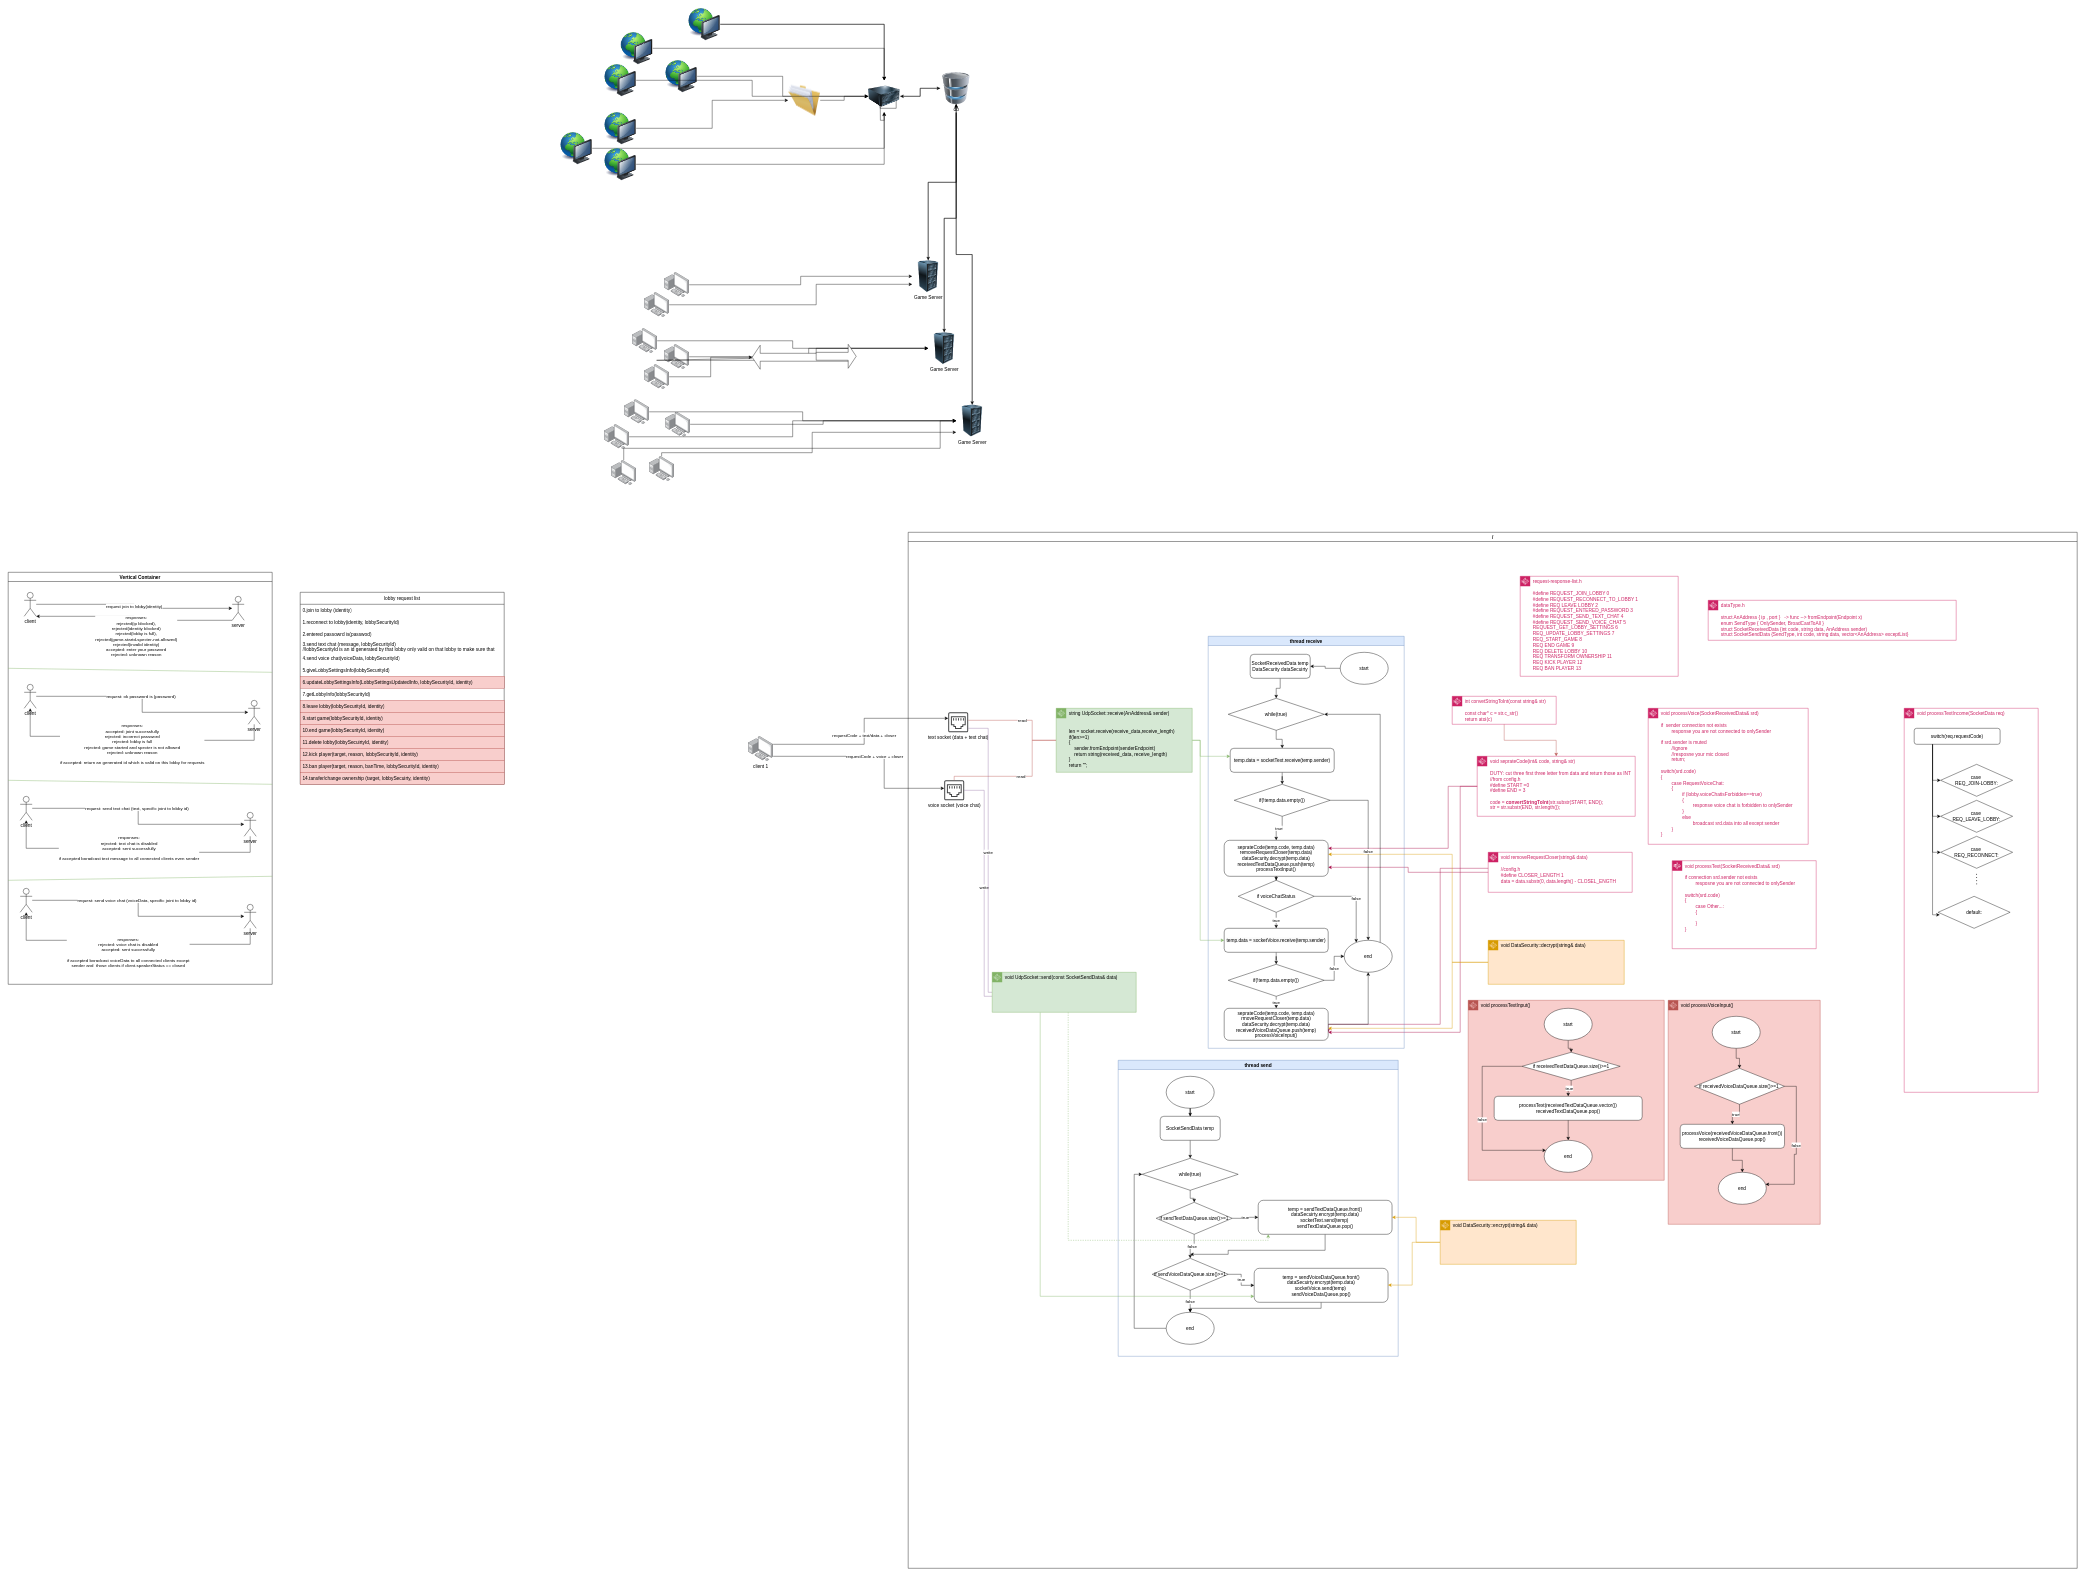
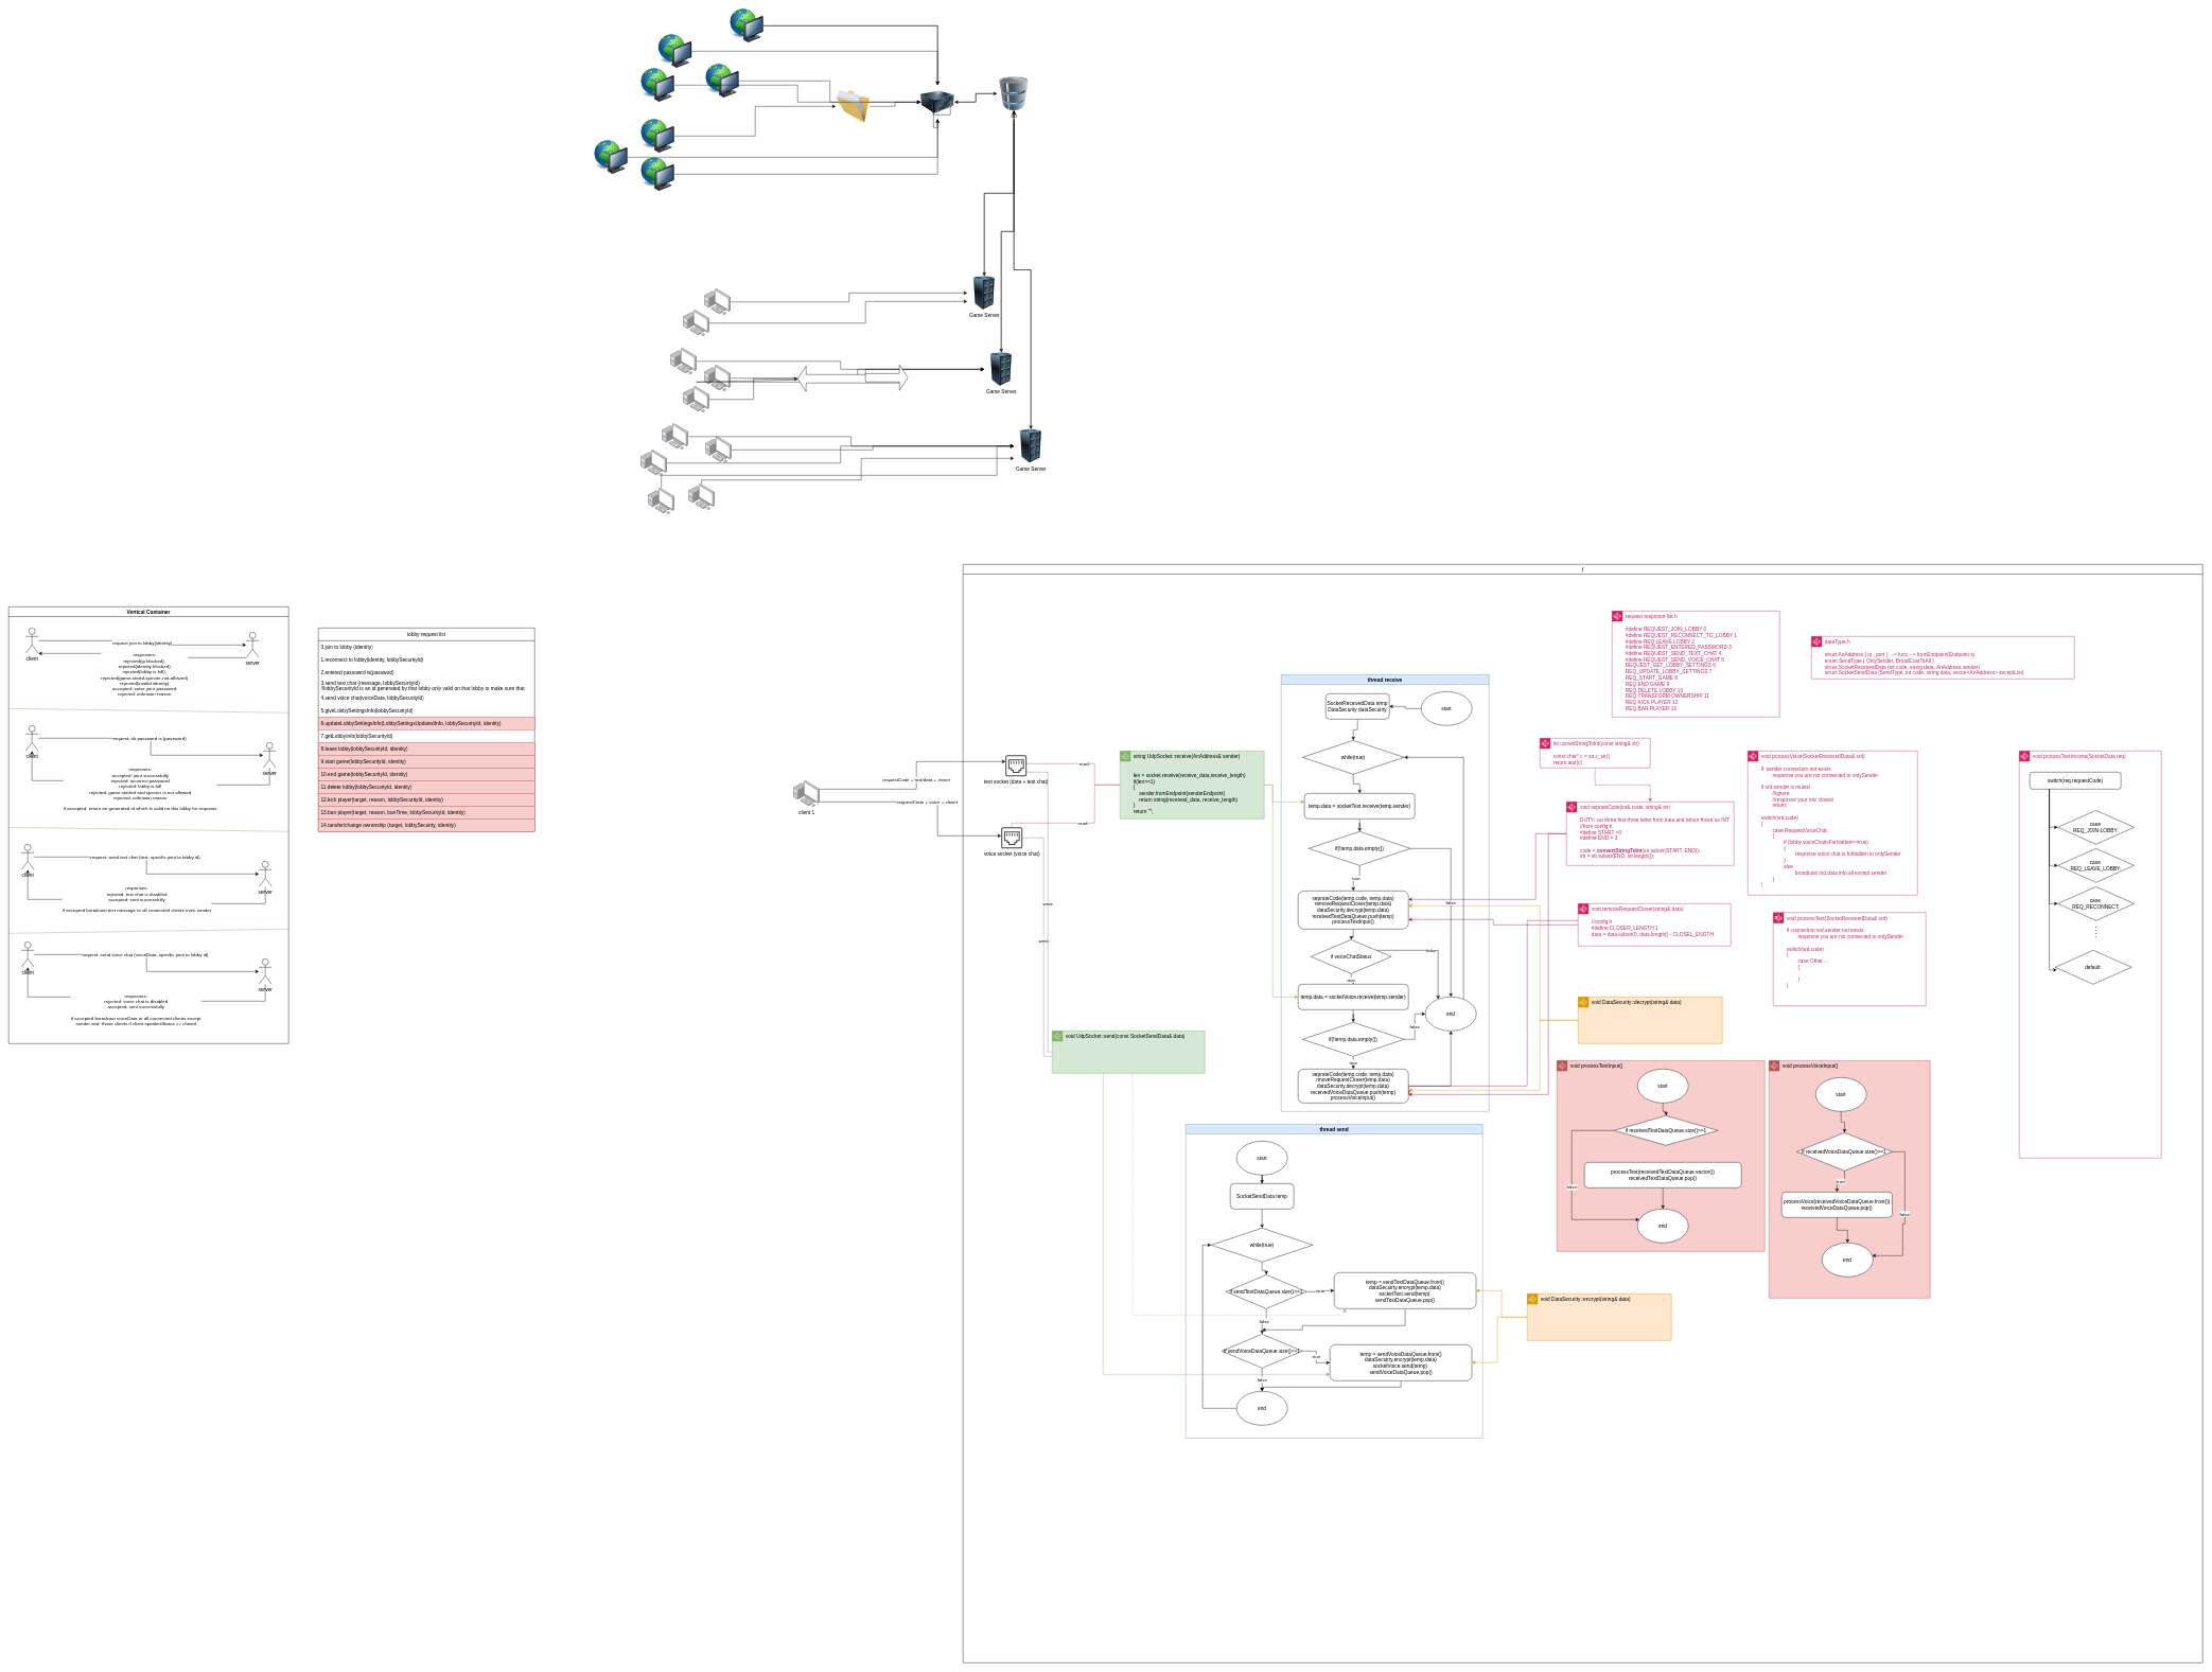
- <mxCell id="164" value="if voiceChatStatus" style="rhombus;whiteSpace=wrap;html=1;" vertex="1" parent="146"><mxGeometry x="75" y="610" width="190" height="80" as="geometry" /></mxCell>
+ <mxCell id="164" value="if voiceChatStatus" style="rhombus;whiteSpace=wrap;html=1;" vertex="1" parent="146"><mxGeometry x="70" y="625" width="190" height="80" as="geometry" /></mxCell>
- <mxCell id="190" value="true" style="edgeStyle=orthogonalEdgeStyle;rounded=0;orthogonalLoop=1;jettySize=auto;html=1;" edge="1" parent="187" source="192" target="188"><mxGeometry relative="1" as="geometry" /></mxCell>
